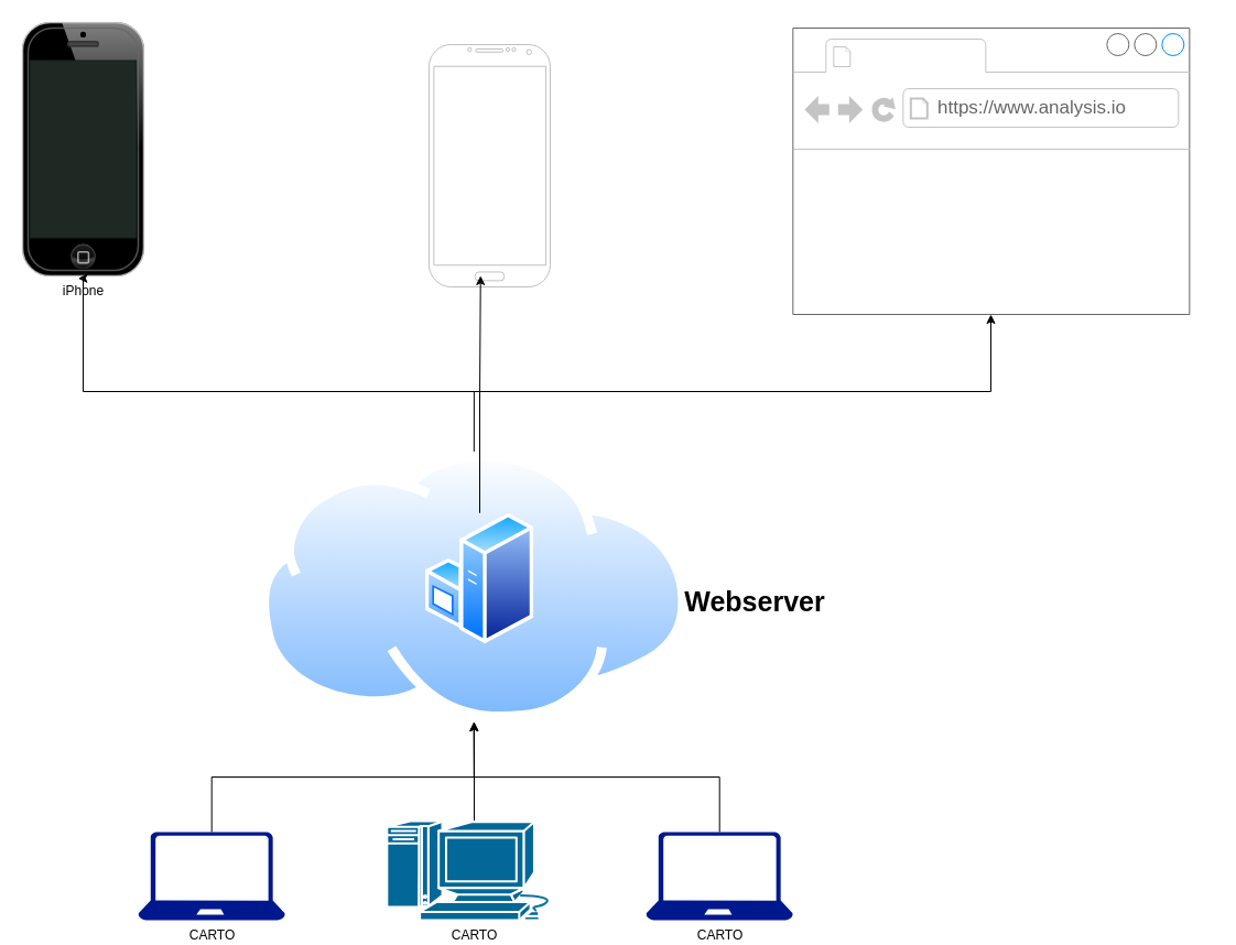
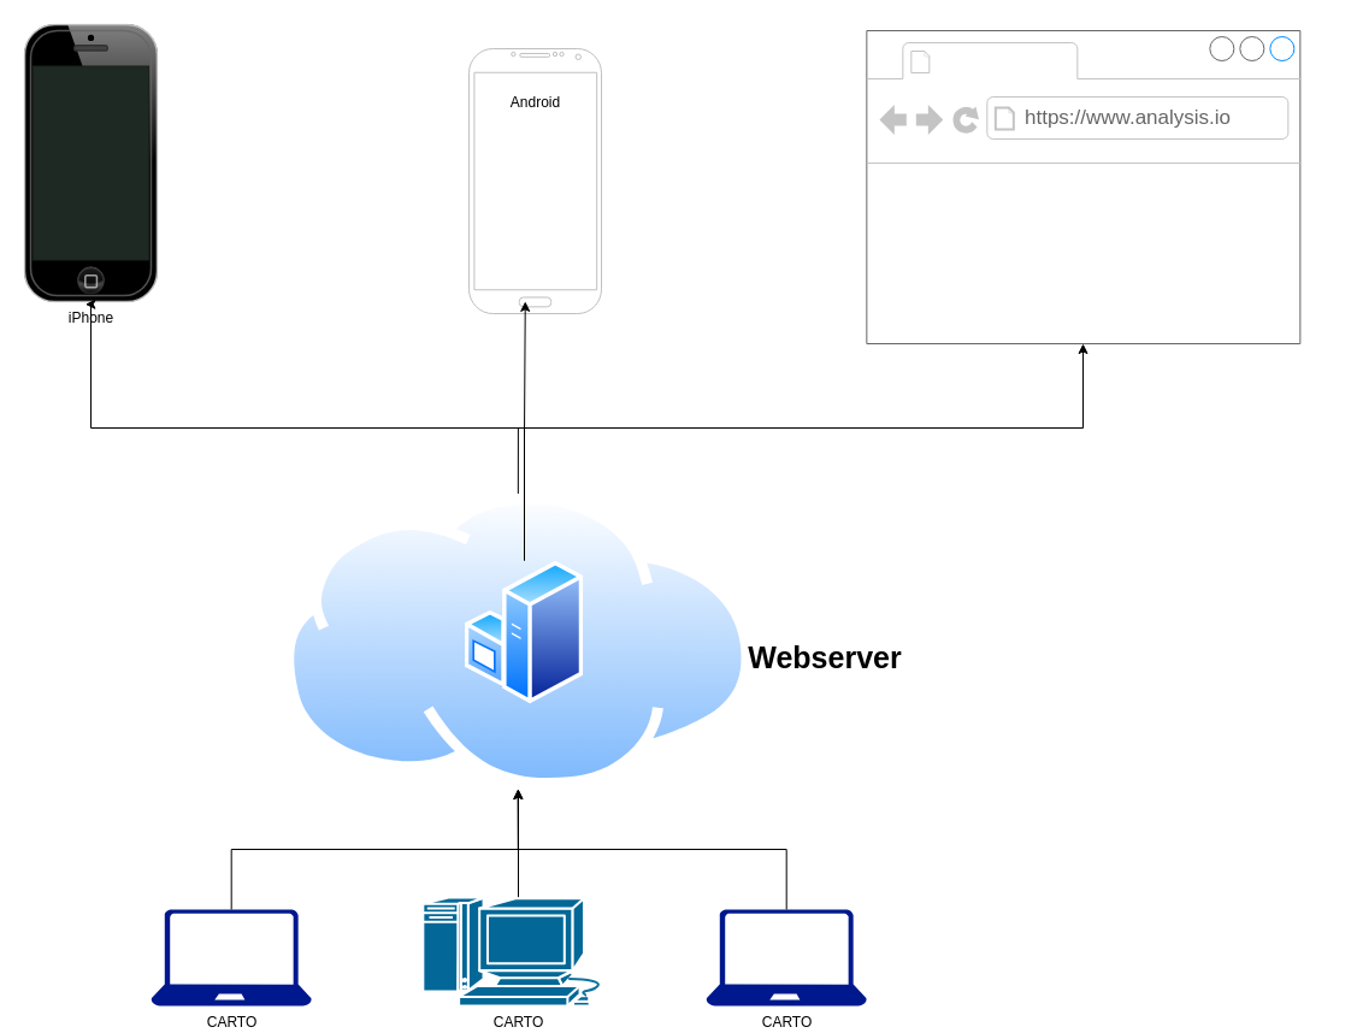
+ <mxCell id="16" value="Android" style="text;html=1;align=center;verticalAlign=middle;resizable=0;points=[];autosize=1;strokeColor=none;fillColor=none;" vertex="1" parent="14"><mxGeometry x="25" y="30" width="60" height="30" as="geometry" /></mxCell>
